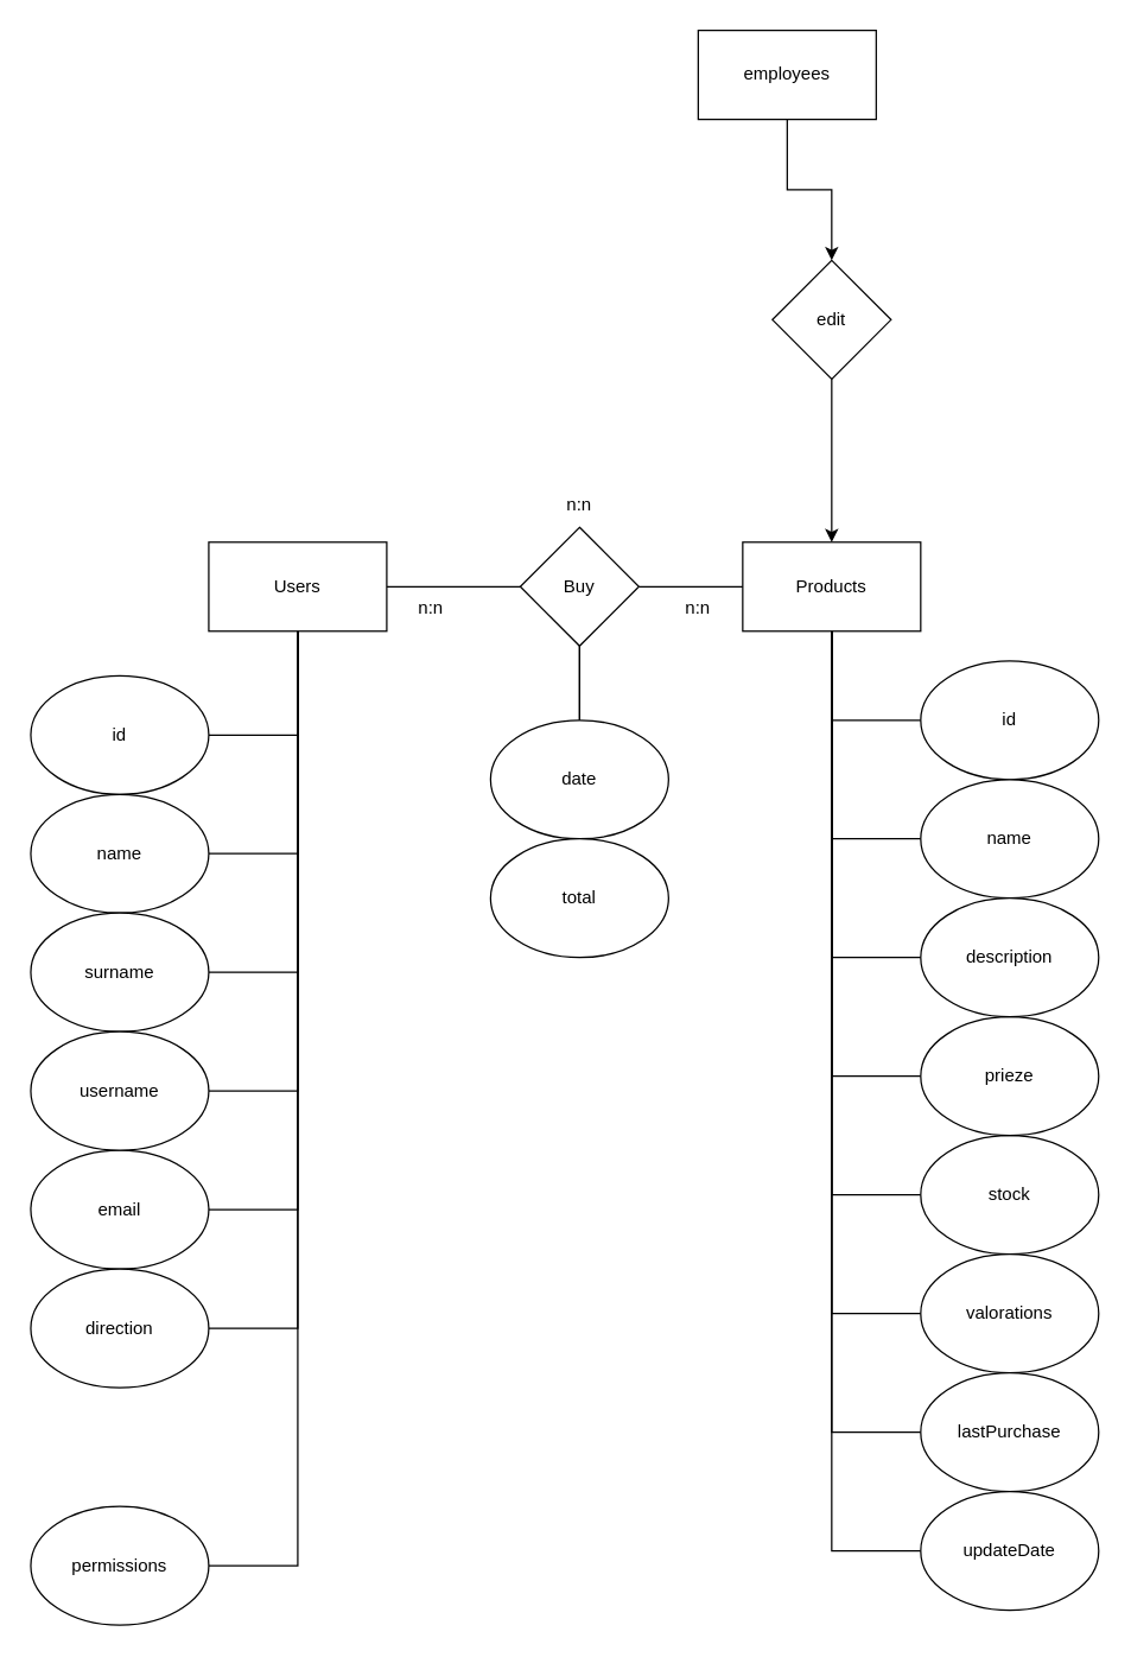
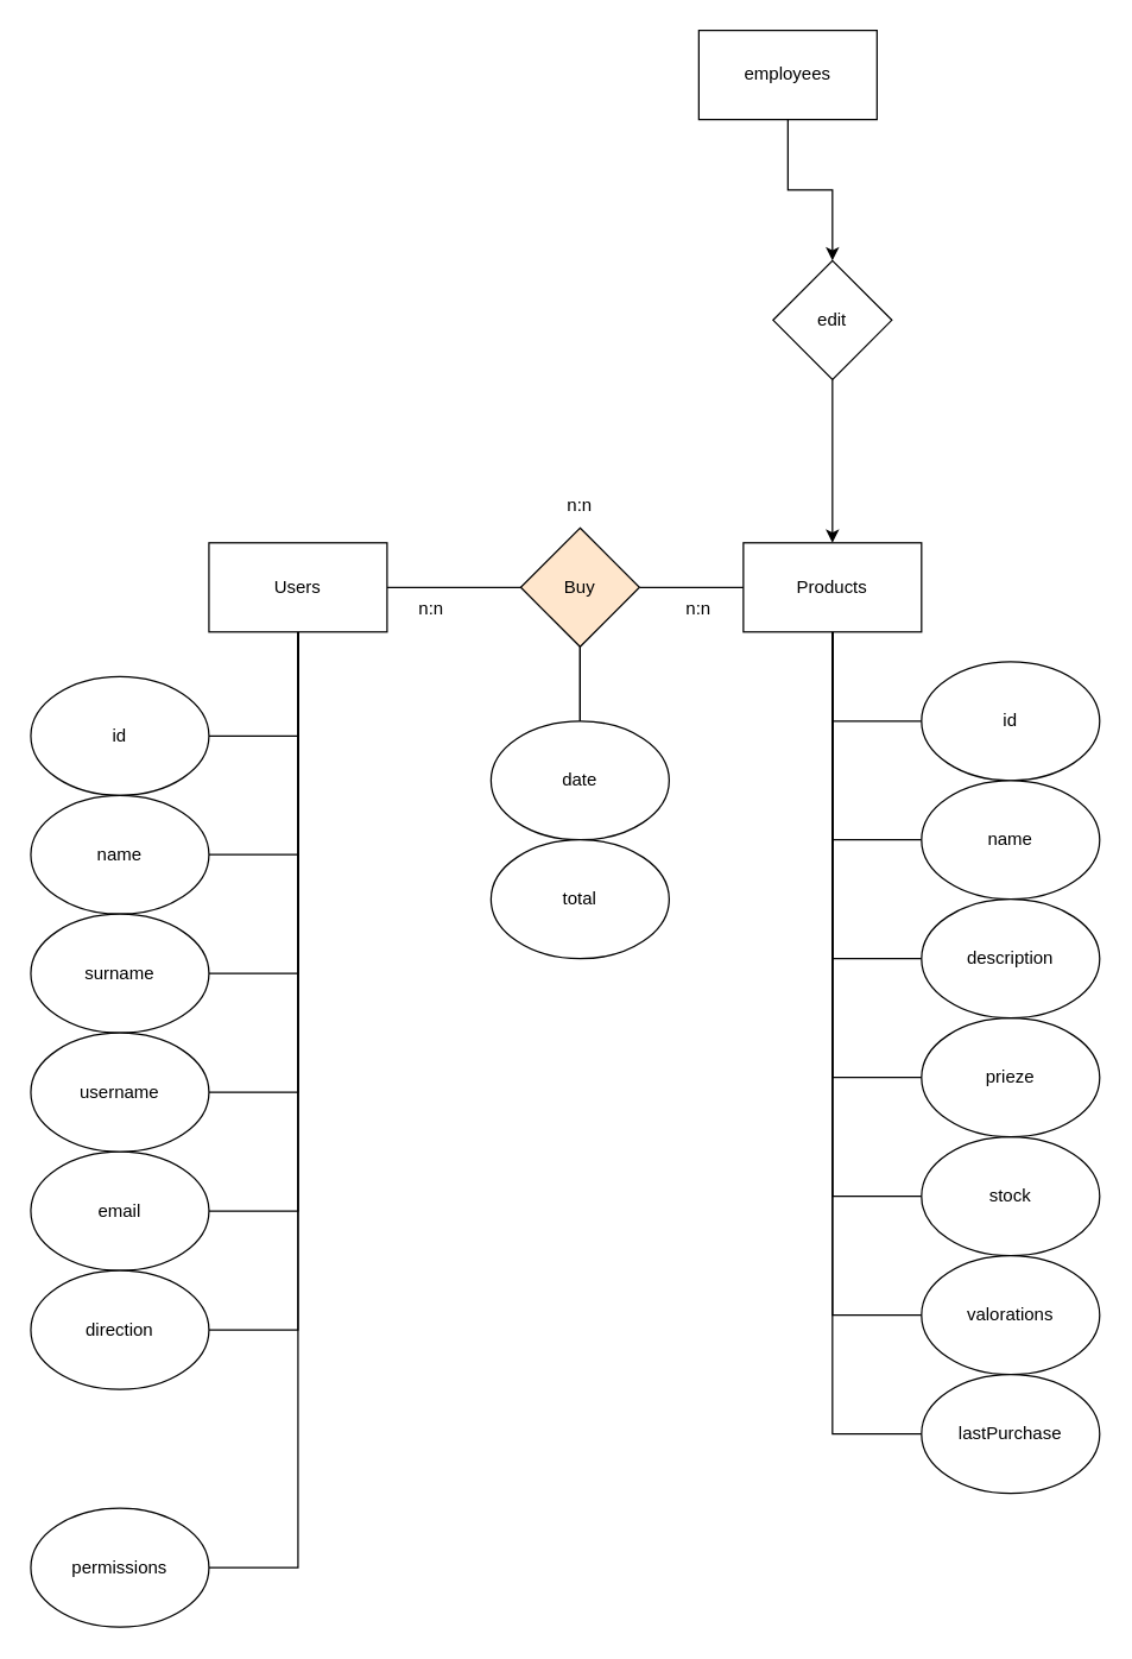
- <mxCell id="23" value="Buy" style="rhombus;whiteSpace=wrap;html=1;" parent="1" vertex="1"><mxGeometry x="350" y="355" width="80" height="80" as="geometry" /></mxCell>
+ <mxCell id="23" value="Buy" style="rhombus;whiteSpace=wrap;html=1;fillColor=#ffe6cc;" parent="1" vertex="1"><mxGeometry x="350" y="355" width="80" height="80" as="geometry" /></mxCell>
- <mxCell id="18" style="edgeStyle=orthogonalEdgeStyle;rounded=0;orthogonalLoop=1;jettySize=auto;html=1;exitX=0.5;exitY=1;exitDx=0;exitDy=0;entryX=0;entryY=0.5;entryDx=0;entryDy=0;endArrow=none;endFill=0;" edge="1" parent="1" source="19" target="37"><mxGeometry relative="1" as="geometry" /></mxCell>
- <mxCell id="37" value="updateDate" style="ellipse;whiteSpace=wrap;html=1;" vertex="1" parent="1"><mxGeometry x="620" y="1005" width="120" height="80" as="geometry" /></mxCell>
